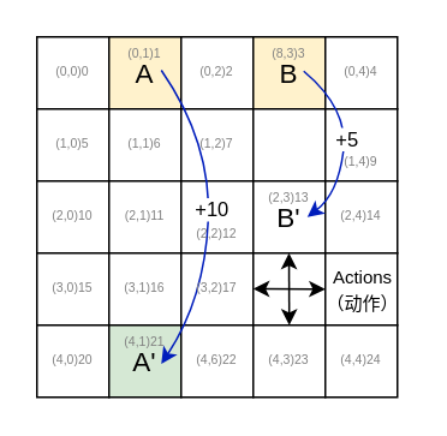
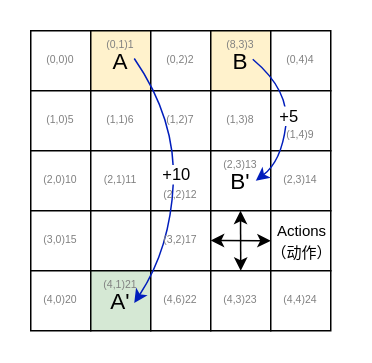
+ <mxCell id="42" value="(1,3)8" style="text;html=1;strokeColor=none;fillColor=none;align=center;verticalAlign=middle;whiteSpace=wrap;rounded=0;fontSize=7;fontColor=#808080;" vertex="1" parent="1"><mxGeometry x="140" y="70" width="40" height="20" as="geometry" /></mxCell>
- <mxCell id="48" value="(2,4)14" style="text;html=1;strokeColor=none;fillColor=none;align=center;verticalAlign=middle;whiteSpace=wrap;rounded=0;fontSize=7;fontColor=#808080;" vertex="1" parent="1"><mxGeometry x="180" y="110" width="40" height="20" as="geometry" /></mxCell>
+ <mxCell id="48" value="(2,3)14" style="text;html=1;strokeColor=none;fillColor=none;align=center;verticalAlign=middle;whiteSpace=wrap;rounded=0;fontSize=7;fontColor=#808080;" vertex="1" parent="1"><mxGeometry x="180" y="110" width="40" height="20" as="geometry" /></mxCell>
- <mxCell id="50" value="(3,1)16" style="text;html=1;strokeColor=none;fillColor=none;align=center;verticalAlign=middle;whiteSpace=wrap;rounded=0;fontSize=7;fontColor=#808080;" vertex="1" parent="1"><mxGeometry x="60" y="150" width="40" height="20" as="geometry" /></mxCell>
